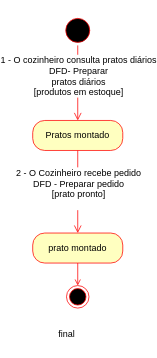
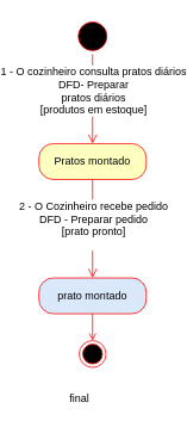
- <mxCell id="8" value="prato montado" style="rounded=1;whiteSpace=wrap;html=1;arcSize=40;fontColor=#000000;fillColor=#ffffc0;strokeColor=#ff0000;" parent="1" vertex="1"><mxGeometry x="20" y="310" width="120" height="40" as="geometry" /></mxCell>
+ <mxCell id="8" value="prato montado" style="rounded=1;whiteSpace=wrap;html=1;arcSize=40;fontColor=#000000;fillColor=#dae8fc;strokeColor=#ff0000;" parent="1" vertex="1"><mxGeometry x="20" y="310" width="120" height="40" as="geometry" /></mxCell>
